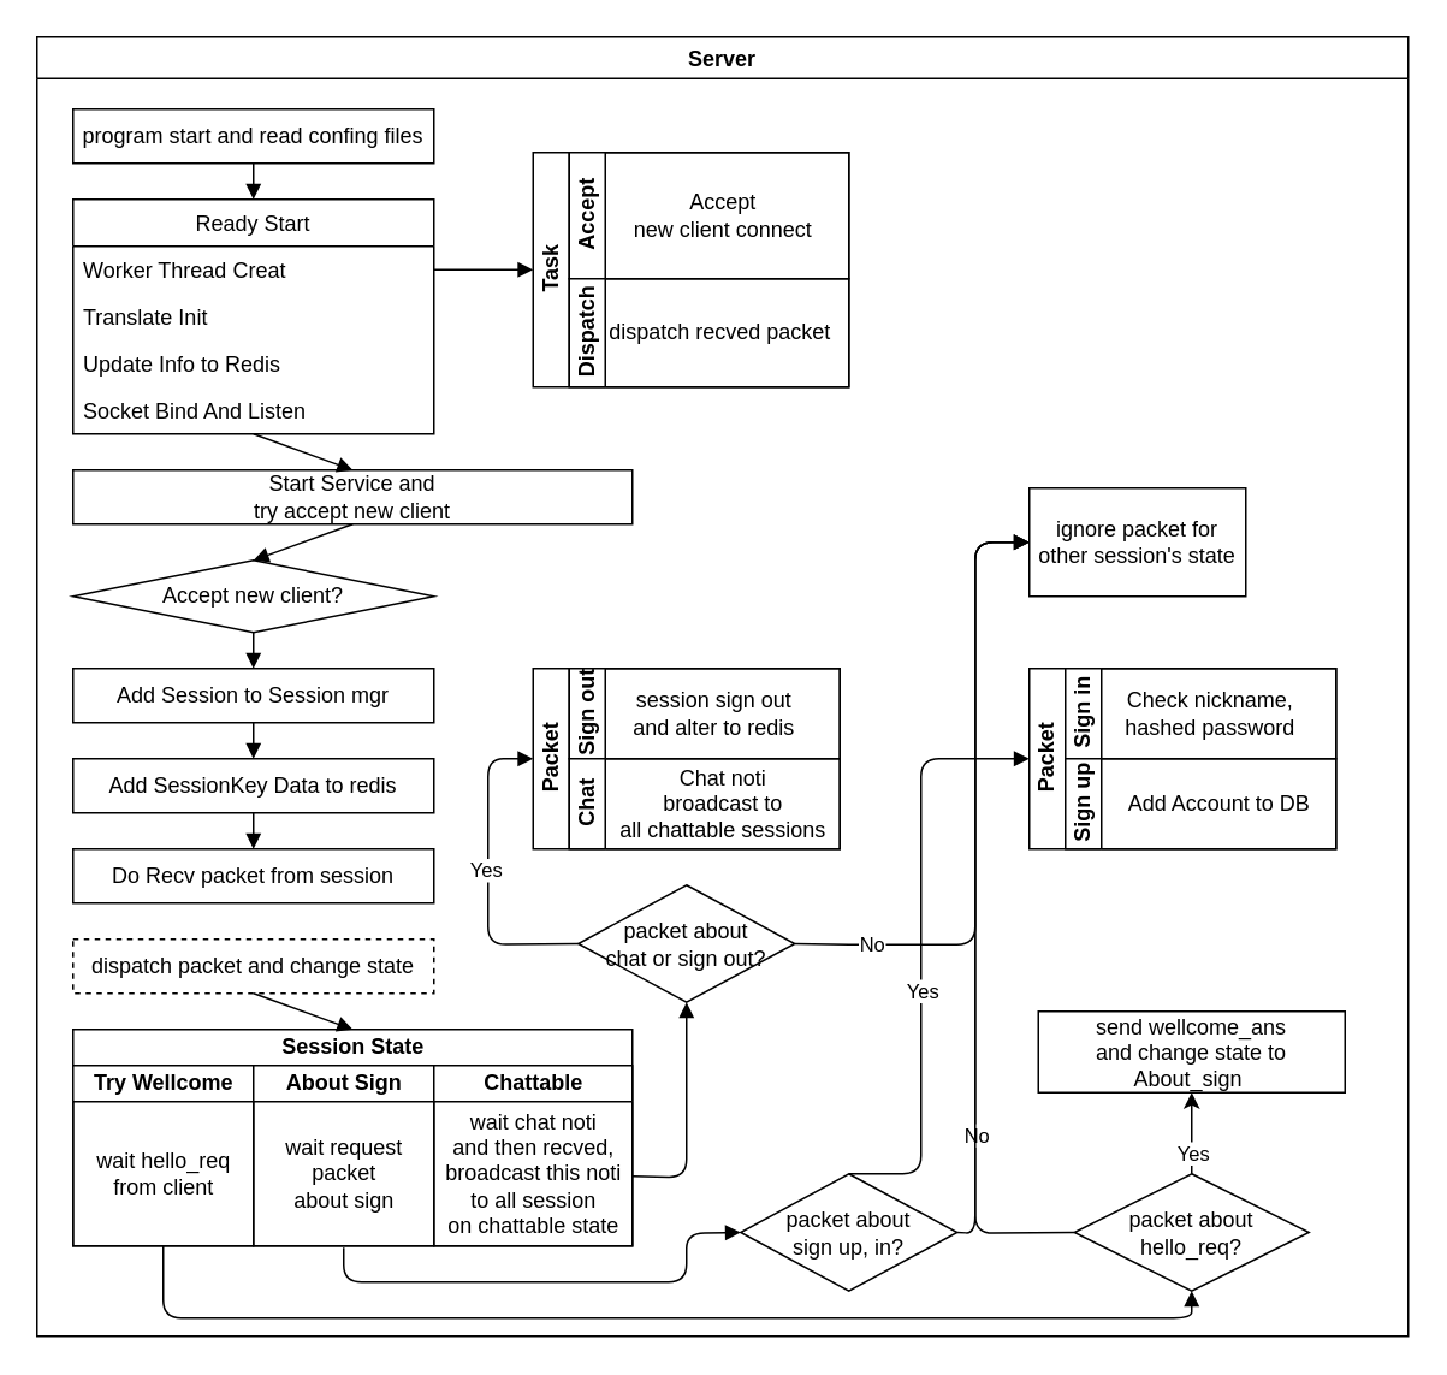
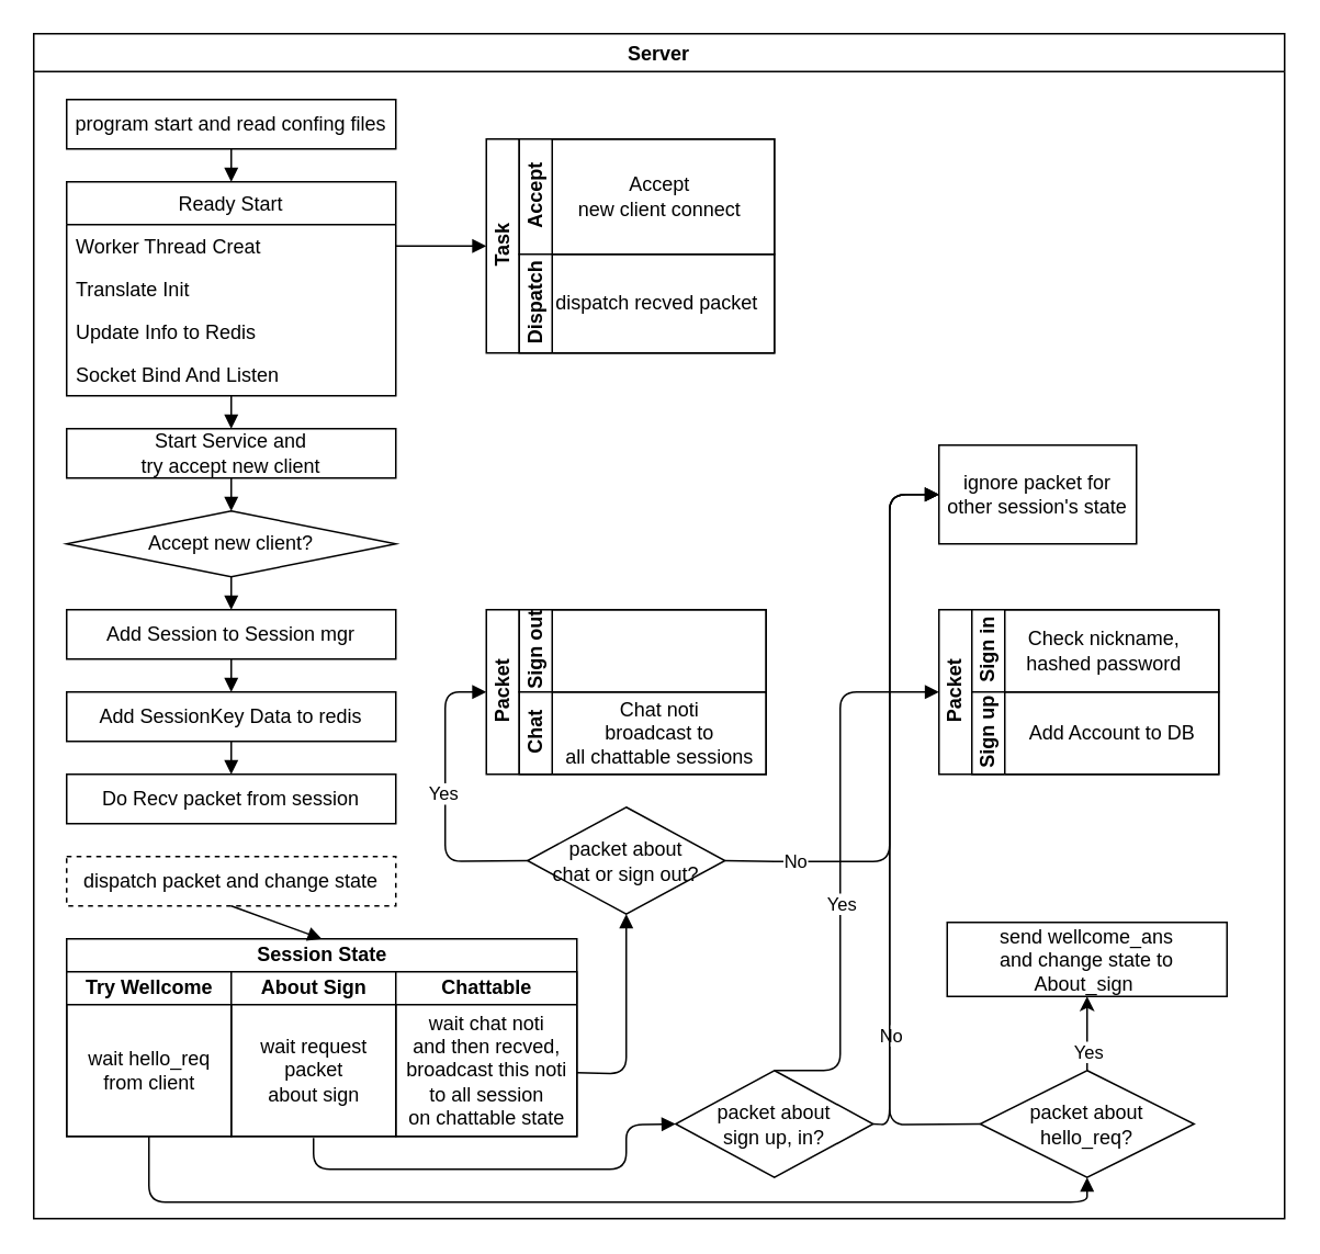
- <mxCell id="9" value="Start Service and &lt;br&gt;try accept new client" style="rounded=0;whiteSpace=wrap;html=1;" vertex="1" parent="2"><mxGeometry x="20" y="240" width="310" height="30" as="geometry" /></mxCell>
+ <mxCell id="9" value="Start Service and &lt;br&gt;try accept new client" style="rounded=0;whiteSpace=wrap;html=1;" vertex="1" parent="2"><mxGeometry x="20" y="240" width="200" height="30" as="geometry" /></mxCell>
- <mxCell id="38" value="session sign out &lt;br&gt;and alter to redis" style="text;html=1;align=center;verticalAlign=middle;resizable=0;points=[];autosize=1;strokeColor=none;" vertex="1" parent="37"><mxGeometry x="30" y="10" width="100" height="30" as="geometry" /></mxCell>
